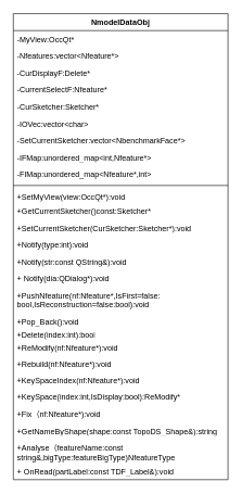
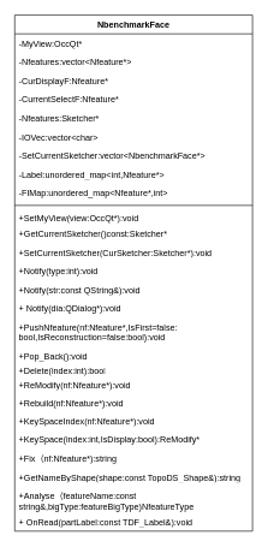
- <mxCell id="2" value="NmodelDataObj" style="swimlane;fontStyle=1;align=center;verticalAlign=top;childLayout=stackLayout;horizontal=1;startSize=26;horizontalStack=0;resizeParent=1;resizeParentMax=0;resizeLast=0;collapsible=1;marginBottom=0;whiteSpace=wrap;html=1;" vertex="1" parent="1"><mxGeometry x="20" y="20" width="330" height="716" as="geometry" /></mxCell>
+ <mxCell id="2" value="NbenchmarkFace" style="swimlane;fontStyle=1;align=center;verticalAlign=top;childLayout=stackLayout;horizontal=1;startSize=26;horizontalStack=0;resizeParent=1;resizeParentMax=0;resizeLast=0;collapsible=1;marginBottom=0;whiteSpace=wrap;html=1;" vertex="1" parent="1"><mxGeometry x="20" y="20" width="330" height="716" as="geometry" /></mxCell>
- <mxCell id="5" value="-CurDisplayF:Delete*" style="text;strokeColor=none;fillColor=none;align=left;verticalAlign=top;spacingLeft=4;spacingRight=4;overflow=hidden;rotatable=0;points=[[0,0.5],[1,0.5]];portConstraint=eastwest;whiteSpace=wrap;html=1;" vertex="1" parent="2"><mxGeometry y="78" width="330" height="26" as="geometry" /></mxCell>
+ <mxCell id="5" value="-CurDisplayF:Nfeature*" style="text;strokeColor=none;fillColor=none;align=left;verticalAlign=top;spacingLeft=4;spacingRight=4;overflow=hidden;rotatable=0;points=[[0,0.5],[1,0.5]];portConstraint=eastwest;whiteSpace=wrap;html=1;" vertex="1" parent="2"><mxGeometry y="78" width="330" height="26" as="geometry" /></mxCell>
- <mxCell id="7" value="-CurSketcher:Sketcher*" style="text;strokeColor=none;fillColor=none;align=left;verticalAlign=top;spacingLeft=4;spacingRight=4;overflow=hidden;rotatable=0;points=[[0,0.5],[1,0.5]];portConstraint=eastwest;whiteSpace=wrap;html=1;" vertex="1" parent="2"><mxGeometry y="130" width="330" height="26" as="geometry" /></mxCell>
+ <mxCell id="7" value="-Nfeatures:Sketcher*" style="text;strokeColor=none;fillColor=none;align=left;verticalAlign=top;spacingLeft=4;spacingRight=4;overflow=hidden;rotatable=0;points=[[0,0.5],[1,0.5]];portConstraint=eastwest;whiteSpace=wrap;html=1;" vertex="1" parent="2"><mxGeometry y="130" width="330" height="26" as="geometry" /></mxCell>
- <mxCell id="10" value="-IFMap:unordered_map&amp;lt;int,Nfeature*&amp;gt;" style="text;strokeColor=none;fillColor=none;align=left;verticalAlign=top;spacingLeft=4;spacingRight=4;overflow=hidden;rotatable=0;points=[[0,0.5],[1,0.5]];portConstraint=eastwest;whiteSpace=wrap;html=1;" vertex="1" parent="2"><mxGeometry y="208" width="330" height="26" as="geometry" /></mxCell>
+ <mxCell id="10" value="-Label:unordered_map&amp;lt;int,Nfeature*&amp;gt;" style="text;strokeColor=none;fillColor=none;align=left;verticalAlign=top;spacingLeft=4;spacingRight=4;overflow=hidden;rotatable=0;points=[[0,0.5],[1,0.5]];portConstraint=eastwest;whiteSpace=wrap;html=1;" vertex="1" parent="2"><mxGeometry y="208" width="330" height="26" as="geometry" /></mxCell>
- <mxCell id="26" value="+Fix（nf:Nfeature*):void" style="text;strokeColor=none;fillColor=none;align=left;verticalAlign=top;spacingLeft=4;spacingRight=4;overflow=hidden;rotatable=0;points=[[0,0.5],[1,0.5]];portConstraint=eastwest;whiteSpace=wrap;html=1;" vertex="1" parent="2"><mxGeometry y="602" width="330" height="26" as="geometry" /></mxCell>
+ <mxCell id="26" value="+Fix（nf:Nfeature*):string" style="text;strokeColor=none;fillColor=none;align=left;verticalAlign=top;spacingLeft=4;spacingRight=4;overflow=hidden;rotatable=0;points=[[0,0.5],[1,0.5]];portConstraint=eastwest;whiteSpace=wrap;html=1;" vertex="1" parent="2"><mxGeometry y="602" width="330" height="26" as="geometry" /></mxCell>
